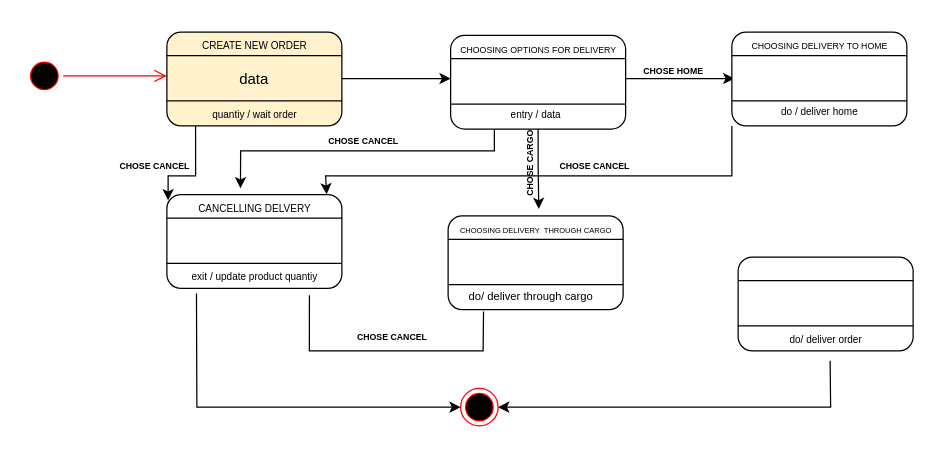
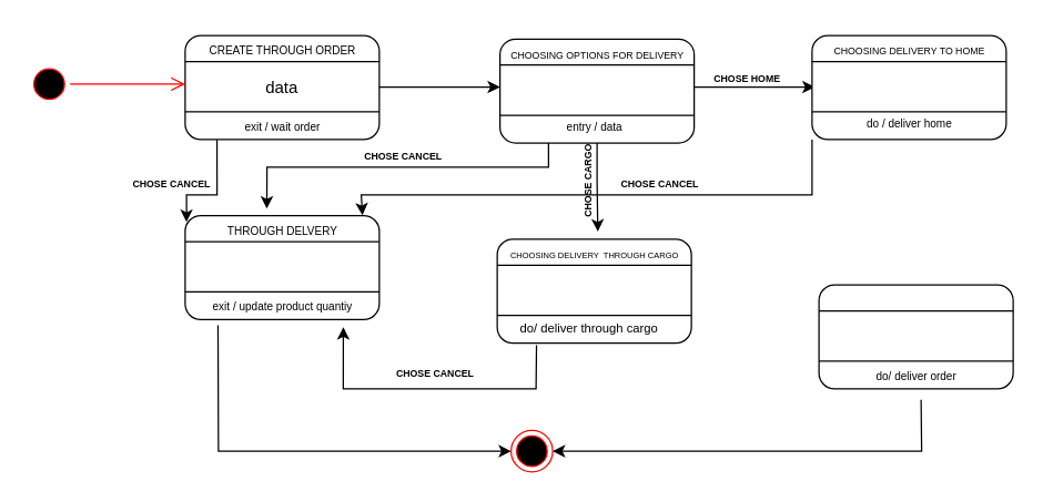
- <mxCell id="8" value="&lt;font style=&quot;font-size: 8px;&quot;&gt;CREATE NEW ORDER&lt;/font&gt;" style="text;html=1;align=center;verticalAlign=middle;resizable=0;points=[];autosize=1;strokeColor=none;fillColor=none;" vertex="1" parent="1"><mxGeometry x="148" y="20" width="110" height="30" as="geometry" /></mxCell>
+ <mxCell id="8" value="&lt;font style=&quot;font-size: 8px;&quot;&gt;CREATE THROUGH ORDER&lt;/font&gt;" style="text;html=1;align=center;verticalAlign=middle;resizable=0;points=[];autosize=1;strokeColor=none;fillColor=none;" vertex="1" parent="1"><mxGeometry x="148" y="20" width="110" height="30" as="geometry" /></mxCell>
- <mxCell id="5" value="data" style="rounded=1;whiteSpace=wrap;html=1;fillColor=#fff2cc;" vertex="1" parent="1"><mxGeometry x="133" y="25" width="140" height="75" as="geometry" /></mxCell>
+ <mxCell id="5" value="data" style="rounded=1;whiteSpace=wrap;html=1;" vertex="1" parent="1"><mxGeometry x="133" y="25" width="140" height="75" as="geometry" /></mxCell>
- <mxCell id="9" value="&lt;font style=&quot;font-size: 8px;&quot;&gt;quantiy / wait order&lt;/font&gt;" style="text;html=1;align=center;verticalAlign=middle;resizable=0;points=[];autosize=1;strokeColor=none;fillColor=none;" vertex="1" parent="1"><mxGeometry x="163" y="75" width="80" height="30" as="geometry" /></mxCell>
+ <mxCell id="9" value="&lt;font style=&quot;font-size: 8px;&quot;&gt;exit / wait order&lt;/font&gt;" style="text;html=1;align=center;verticalAlign=middle;resizable=0;points=[];autosize=1;strokeColor=none;fillColor=none;" vertex="1" parent="1"><mxGeometry x="163" y="75" width="80" height="30" as="geometry" /></mxCell>
- <mxCell id="25" value="&lt;font style=&quot;font-size: 8px;&quot;&gt;CANCELLING DELVERY&lt;/font&gt;" style="text;html=1;align=center;verticalAlign=middle;resizable=0;points=[];autosize=1;strokeColor=none;fillColor=none;" vertex="1" parent="1"><mxGeometry x="148" y="150" width="110" height="30" as="geometry" /></mxCell>
+ <mxCell id="25" value="&lt;font style=&quot;font-size: 8px;&quot;&gt;THROUGH DELVERY&lt;/font&gt;" style="text;html=1;align=center;verticalAlign=middle;resizable=0;points=[];autosize=1;strokeColor=none;fillColor=none;" vertex="1" parent="1"><mxGeometry x="148" y="150" width="110" height="30" as="geometry" /></mxCell>
- <mxCell id="47" value="" style="endArrow=none;html=1;rounded=0;fontSize=9;entryX=0.867;entryY=1.015;entryDx=0;entryDy=0;entryPerimeter=0;exitX=0.186;exitY=1.078;exitDx=0;exitDy=0;exitPerimeter=0;" edge="1" parent="1" source="40" target="26"><mxGeometry width="50" height="50" relative="1" as="geometry"><mxPoint x="265" y="297" as="sourcePoint" /><mxPoint x="315" y="247" as="targetPoint" /><Array as="points"><mxPoint x="386" y="280" /><mxPoint x="247" y="280" /></Array></mxGeometry></mxCell>
+ <mxCell id="47" value="" style="endArrow=classic;html=1;rounded=0;fontSize=9;entryX=0.867;entryY=1.015;entryDx=0;entryDy=0;entryPerimeter=0;exitX=0.186;exitY=1.078;exitDx=0;exitDy=0;exitPerimeter=0;" edge="1" parent="1" source="40" target="26"><mxGeometry width="50" height="50" relative="1" as="geometry"><mxPoint x="265" y="297" as="sourcePoint" /><mxPoint x="315" y="247" as="targetPoint" /><Array as="points"><mxPoint x="386" y="280" /><mxPoint x="247" y="280" /></Array></mxGeometry></mxCell>
